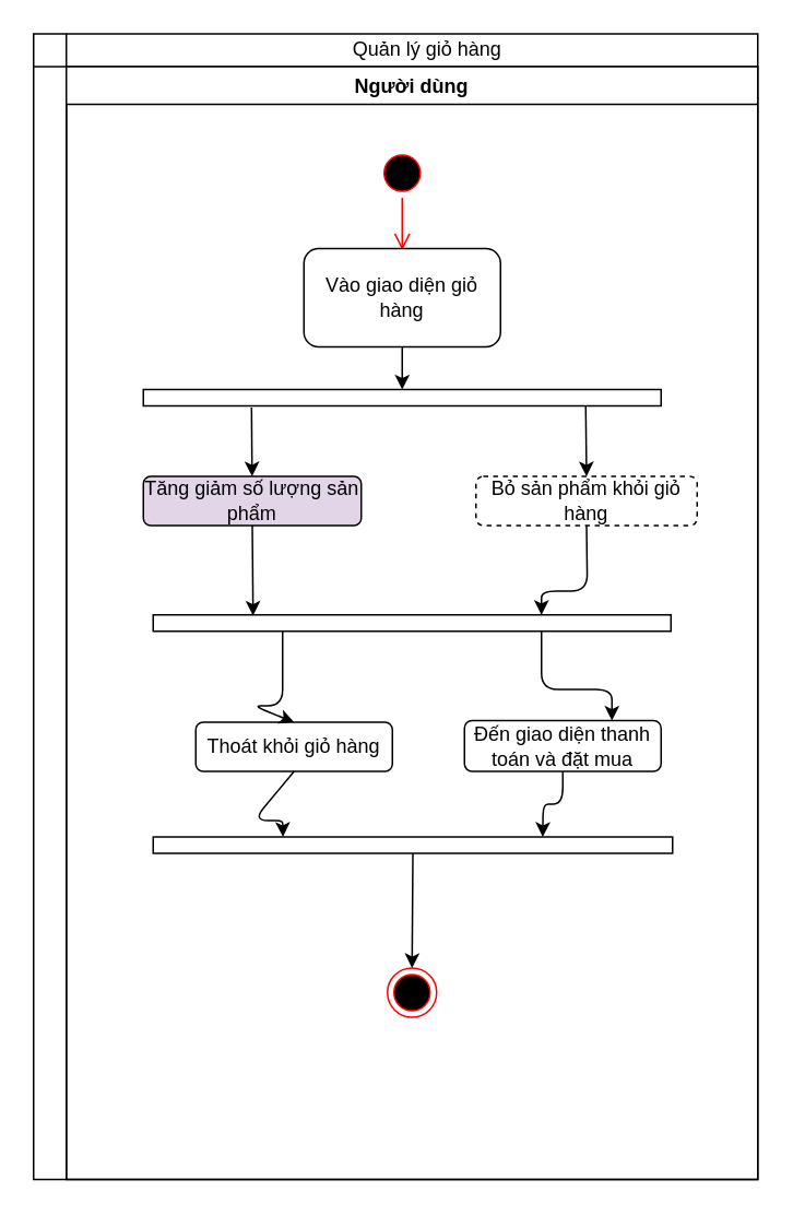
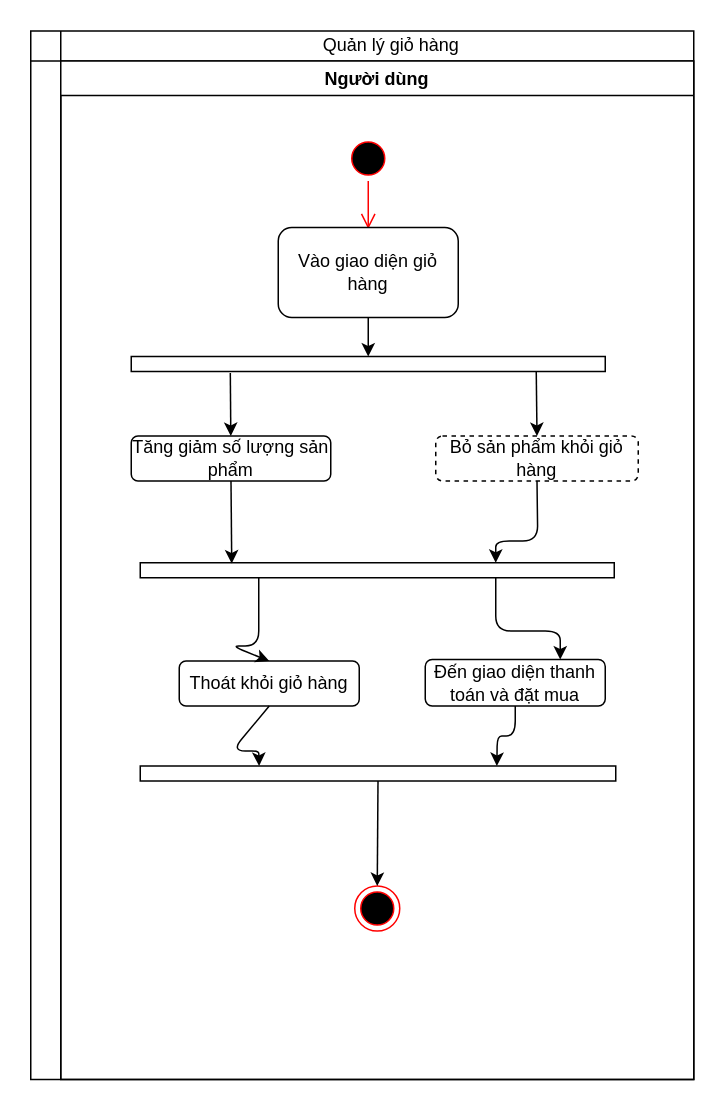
- <mxCell id="9" value="Tăng giảm số lượng sản phẩm" style="rounded=1;whiteSpace=wrap;html=1;fillColor=#e1d5e7;" vertex="1" parent="3"><mxGeometry x="47" y="250" width="133" height="30" as="geometry" /></mxCell>
+ <mxCell id="9" value="Tăng giảm số lượng sản phẩm" style="rounded=1;whiteSpace=wrap;html=1;" vertex="1" parent="3"><mxGeometry x="47" y="250" width="133" height="30" as="geometry" /></mxCell>
